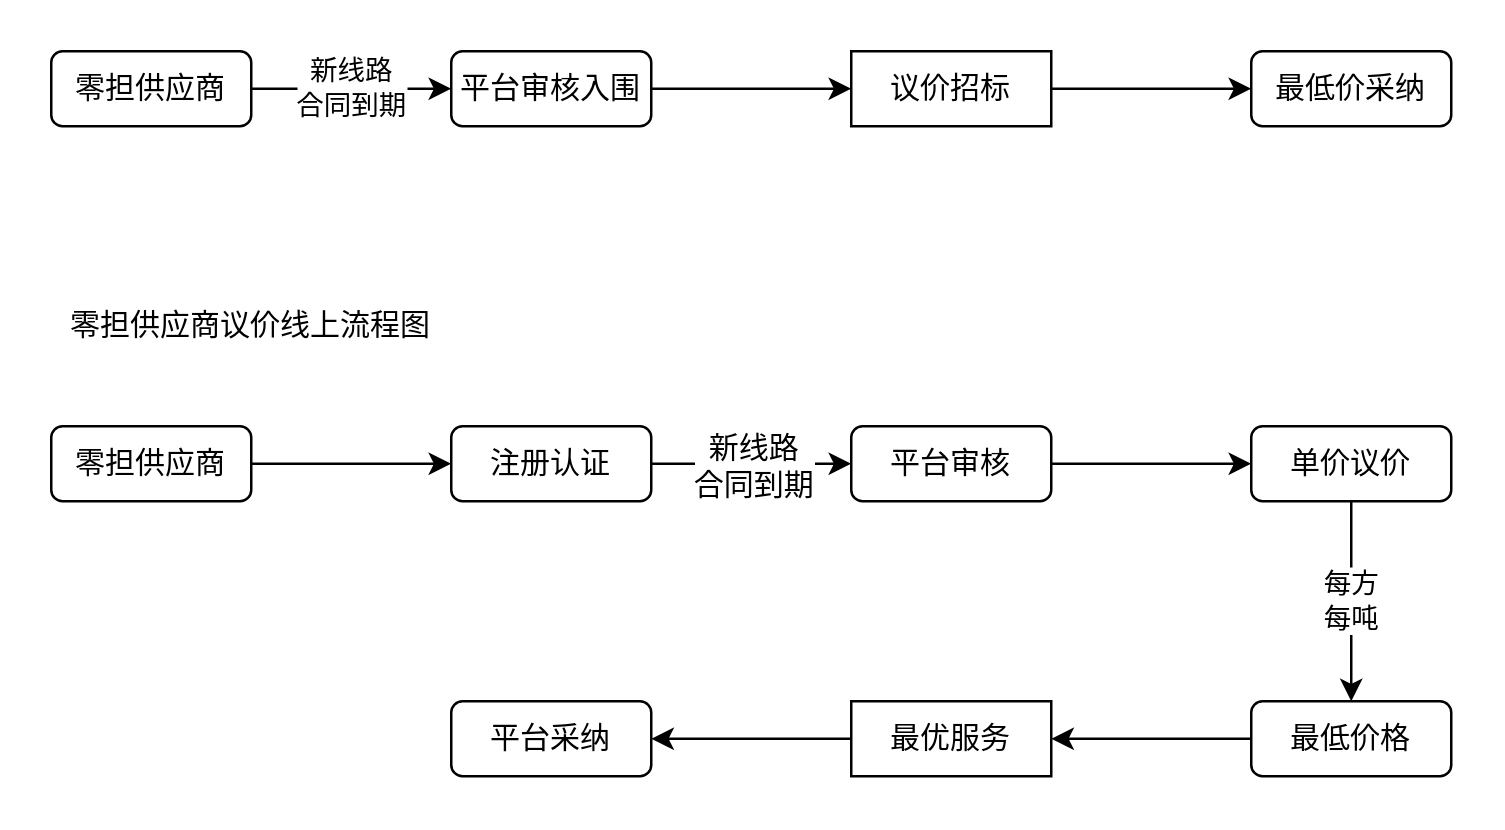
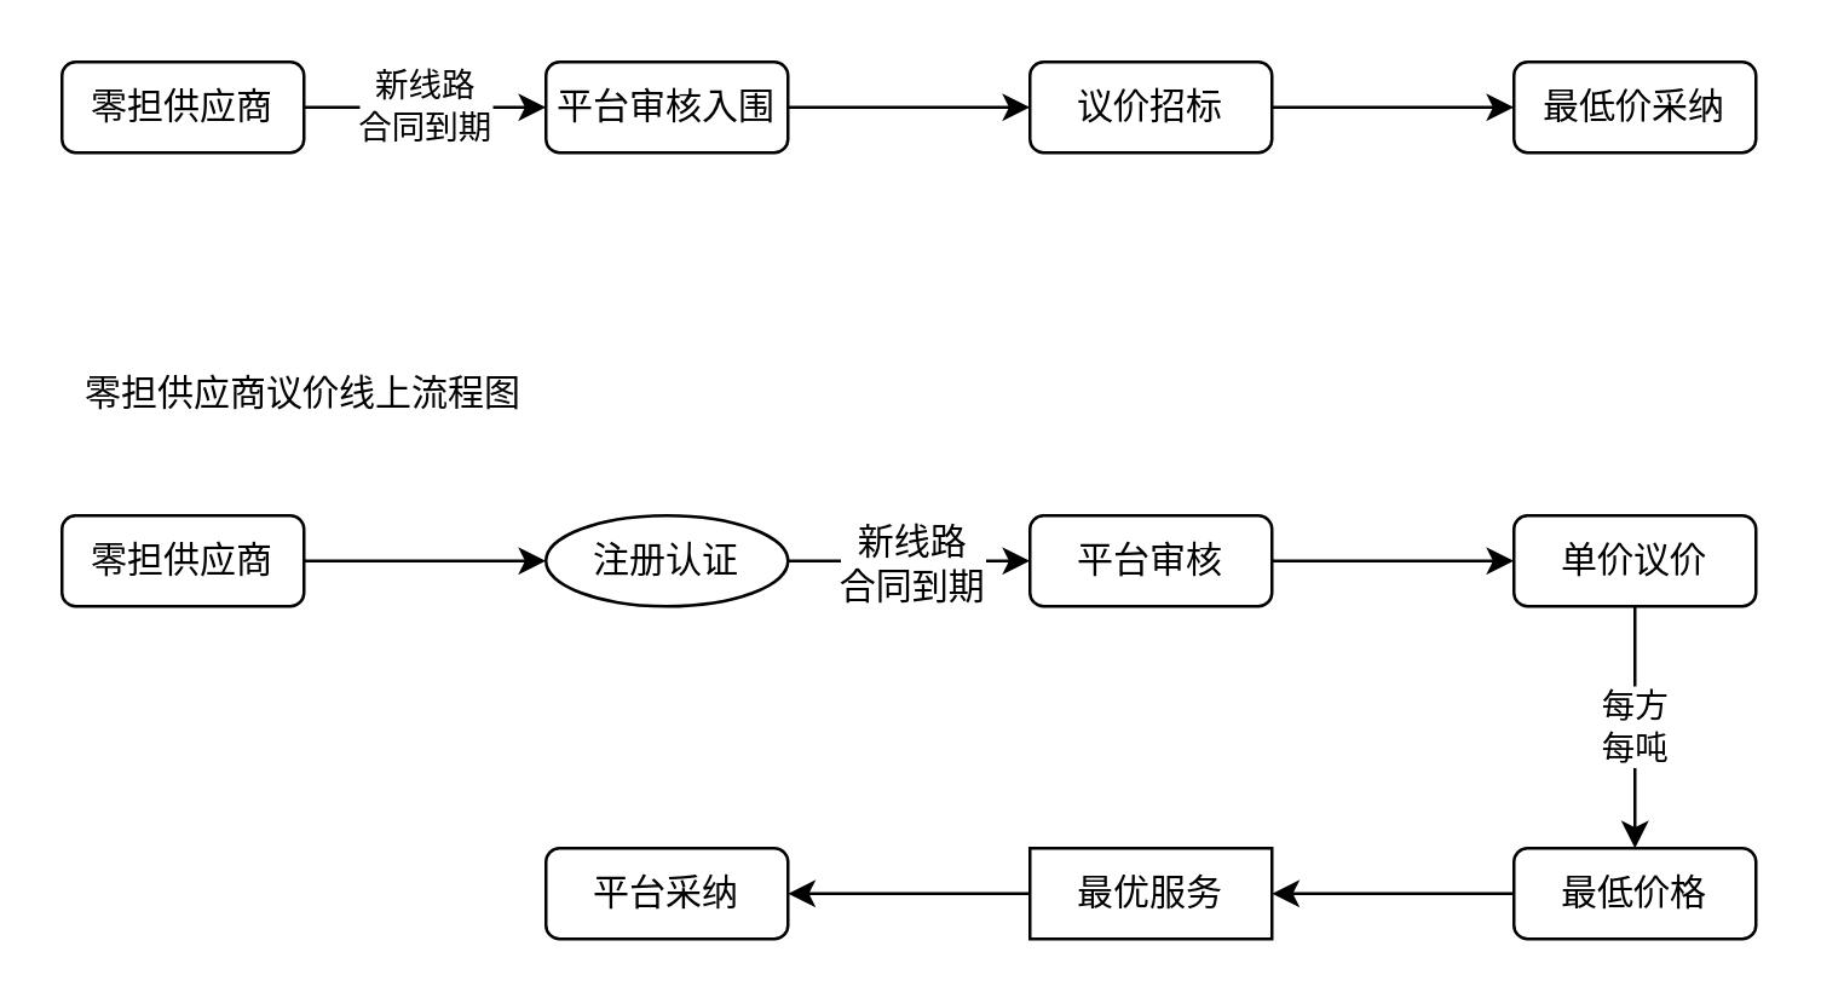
- <mxCell id="7" value="议价招标" style="whiteSpace=wrap;html=1;rounded=0;" vertex="1" parent="1"><mxGeometry x="340" y="20" width="80" height="30" as="geometry" /></mxCell>
+ <mxCell id="7" value="议价招标" style="rounded=1;whiteSpace=wrap;html=1;" vertex="1" parent="1"><mxGeometry x="340" y="20" width="80" height="30" as="geometry" /></mxCell>
- <mxCell id="13" value="注册认证" style="rounded=1;whiteSpace=wrap;html=1;" vertex="1" parent="1"><mxGeometry x="180" y="170" width="80" height="30" as="geometry" /></mxCell>
+ <mxCell id="13" value="注册认证" style="ellipse;whiteSpace=wrap;html=1;" vertex="1" parent="1"><mxGeometry x="180" y="170" width="80" height="30" as="geometry" /></mxCell>
